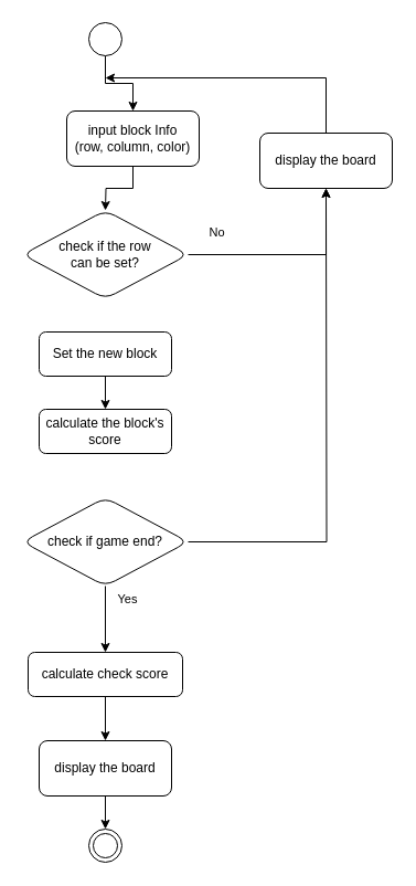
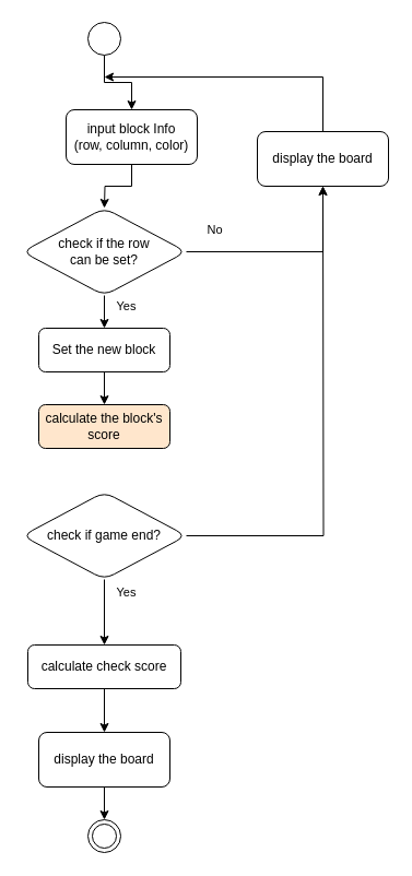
+ <mxCell id="16" value="Yes" style="edgeStyle=orthogonalEdgeStyle;rounded=0;orthogonalLoop=1;jettySize=auto;html=1;entryX=0.5;entryY=0;entryDx=0;entryDy=0;fontSize=11;" edge="1" parent="1" source="17" target="6"><mxGeometry x="0.2" y="20" relative="1" as="geometry"><mxPoint as="offset" /></mxGeometry></mxCell>
- <mxCell id="12" value="calculate the block's score" style="whiteSpace=wrap;html=1;rounded=1;" vertex="1" parent="1"><mxGeometry x="35" y="370" width="120" height="40" as="geometry" /></mxCell>
+ <mxCell id="12" value="calculate the block's score" style="whiteSpace=wrap;html=1;rounded=1;fillColor=#ffe6cc;" vertex="1" parent="1"><mxGeometry x="35" y="370" width="120" height="40" as="geometry" /></mxCell>
